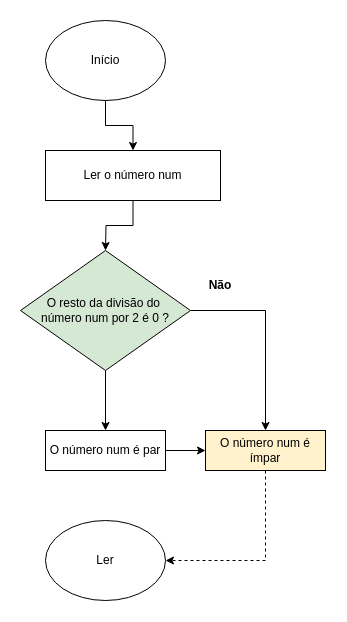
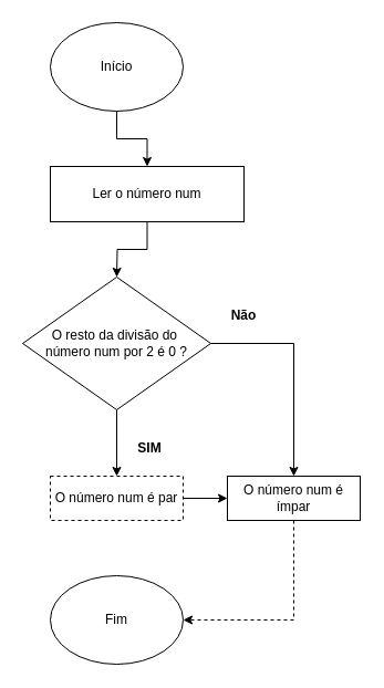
- <mxCell id="12" value="O resto da divisão do&amp;nbsp;&lt;div&gt;número num por 2 é 0 ?&lt;/div&gt;" style="rhombus;whiteSpace=wrap;html=1;fillColor=#d5e8d4;" parent="1" vertex="1"><mxGeometry x="20" y="250" width="170" height="120" as="geometry" /></mxCell>
+ <mxCell id="12" value="O resto da divisão do&amp;nbsp;&lt;div&gt;número num por 2 é 0 ?&lt;/div&gt;" style="rhombus;whiteSpace=wrap;html=1;" parent="1" vertex="1"><mxGeometry x="20" y="250" width="170" height="120" as="geometry" /></mxCell>
+ <mxCell id="9" value="&lt;b&gt;SIM&lt;/b&gt;" style="text;html=1;align=center;verticalAlign=middle;whiteSpace=wrap;rounded=0;" parent="1" vertex="1"><mxGeometry x="105" y="390" width="60" height="30" as="geometry" /></mxCell>
- <mxCell id="8" value="O número num é par" style="rounded=0;whiteSpace=wrap;html=1;" parent="1" vertex="1"><mxGeometry x="45" y="430" width="120" height="40" as="geometry" /></mxCell>
+ <mxCell id="8" value="O número num é par" style="rounded=0;whiteSpace=wrap;html=1;dashed=1;" parent="1" vertex="1"><mxGeometry x="45" y="430" width="120" height="40" as="geometry" /></mxCell>
- <mxCell id="14" value="O número num é ímpar" style="rounded=0;whiteSpace=wrap;html=1;fillColor=#fff2cc;" parent="1" vertex="1"><mxGeometry x="205" y="430" width="120" height="40" as="geometry" /></mxCell>
+ <mxCell id="14" value="O número num é ímpar" style="rounded=0;whiteSpace=wrap;html=1;" parent="1" vertex="1"><mxGeometry x="205" y="430" width="120" height="40" as="geometry" /></mxCell>
- <mxCell id="4" value="Ler" style="ellipse;whiteSpace=wrap;html=1;" parent="1" vertex="1"><mxGeometry x="45" y="520" width="120" height="80" as="geometry" /></mxCell>
+ <mxCell id="4" value="Fim" style="ellipse;whiteSpace=wrap;html=1;" parent="1" vertex="1"><mxGeometry x="45" y="520" width="120" height="80" as="geometry" /></mxCell>
